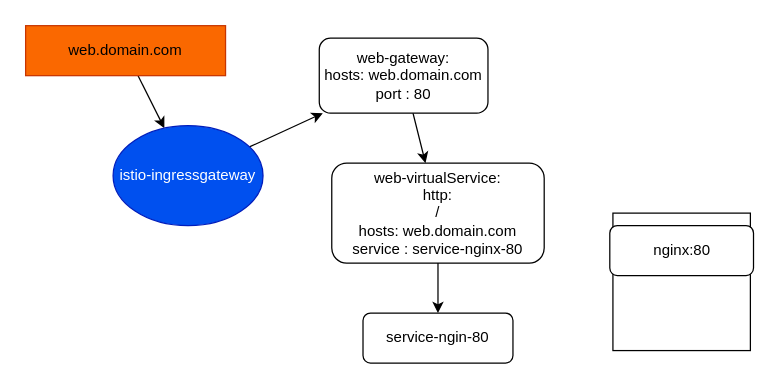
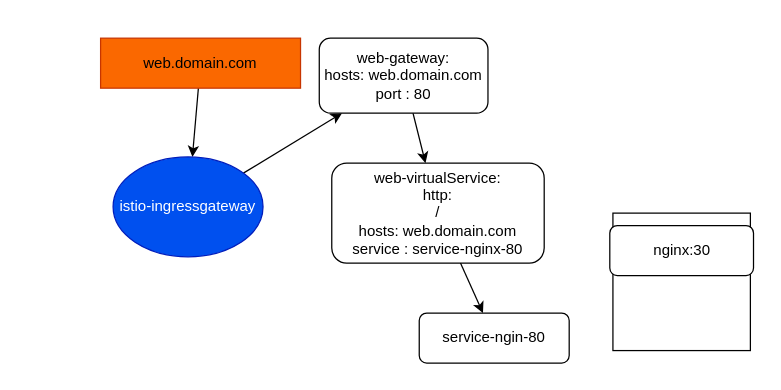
- <mxCell id="3" value="web.domain.com" style="rounded=0;whiteSpace=wrap;html=1;fillColor=#fa6800;fontColor=#000000;strokeColor=#C73500;" parent="1" vertex="1"><mxGeometry x="20" y="20" width="160" height="40" as="geometry" /></mxCell>
+ <mxCell id="3" value="web.domain.com" style="rounded=0;whiteSpace=wrap;html=1;fillColor=#fa6800;fontColor=#000000;strokeColor=#C73500;" parent="1" vertex="1"><mxGeometry x="80" y="30" width="160" height="40" as="geometry" /></mxCell>
- <mxCell id="5" value="istio-ingressgateway" style="ellipse;whiteSpace=wrap;html=1;fillColor=#0050ef;fontColor=#ffffff;strokeColor=#001DBC;" vertex="1" parent="1"><mxGeometry x="90" y="100" width="120" height="80" as="geometry" /></mxCell>
+ <mxCell id="5" value="istio-ingressgateway" style="ellipse;whiteSpace=wrap;html=1;fillColor=#0050ef;fontColor=#ffffff;strokeColor=#001DBC;" vertex="1" parent="1"><mxGeometry x="90" y="125" width="120" height="80" as="geometry" /></mxCell>
- <mxCell id="12" value="nginx:80" style="rounded=1;whiteSpace=wrap;html=1;" vertex="1" parent="1"><mxGeometry x="487.5" y="180" width="115" height="40" as="geometry" /></mxCell>
+ <mxCell id="12" value="nginx:30" style="rounded=1;whiteSpace=wrap;html=1;" vertex="1" parent="1"><mxGeometry x="487.5" y="180" width="115" height="40" as="geometry" /></mxCell>
- <mxCell id="10" value="service-ngin-80" style="rounded=1;whiteSpace=wrap;html=1;" vertex="1" parent="1"><mxGeometry x="290" y="250" width="120" height="40" as="geometry" /></mxCell>
+ <mxCell id="10" value="service-ngin-80" style="rounded=1;whiteSpace=wrap;html=1;" vertex="1" parent="1"><mxGeometry x="335" y="250" width="120" height="40" as="geometry" /></mxCell>
